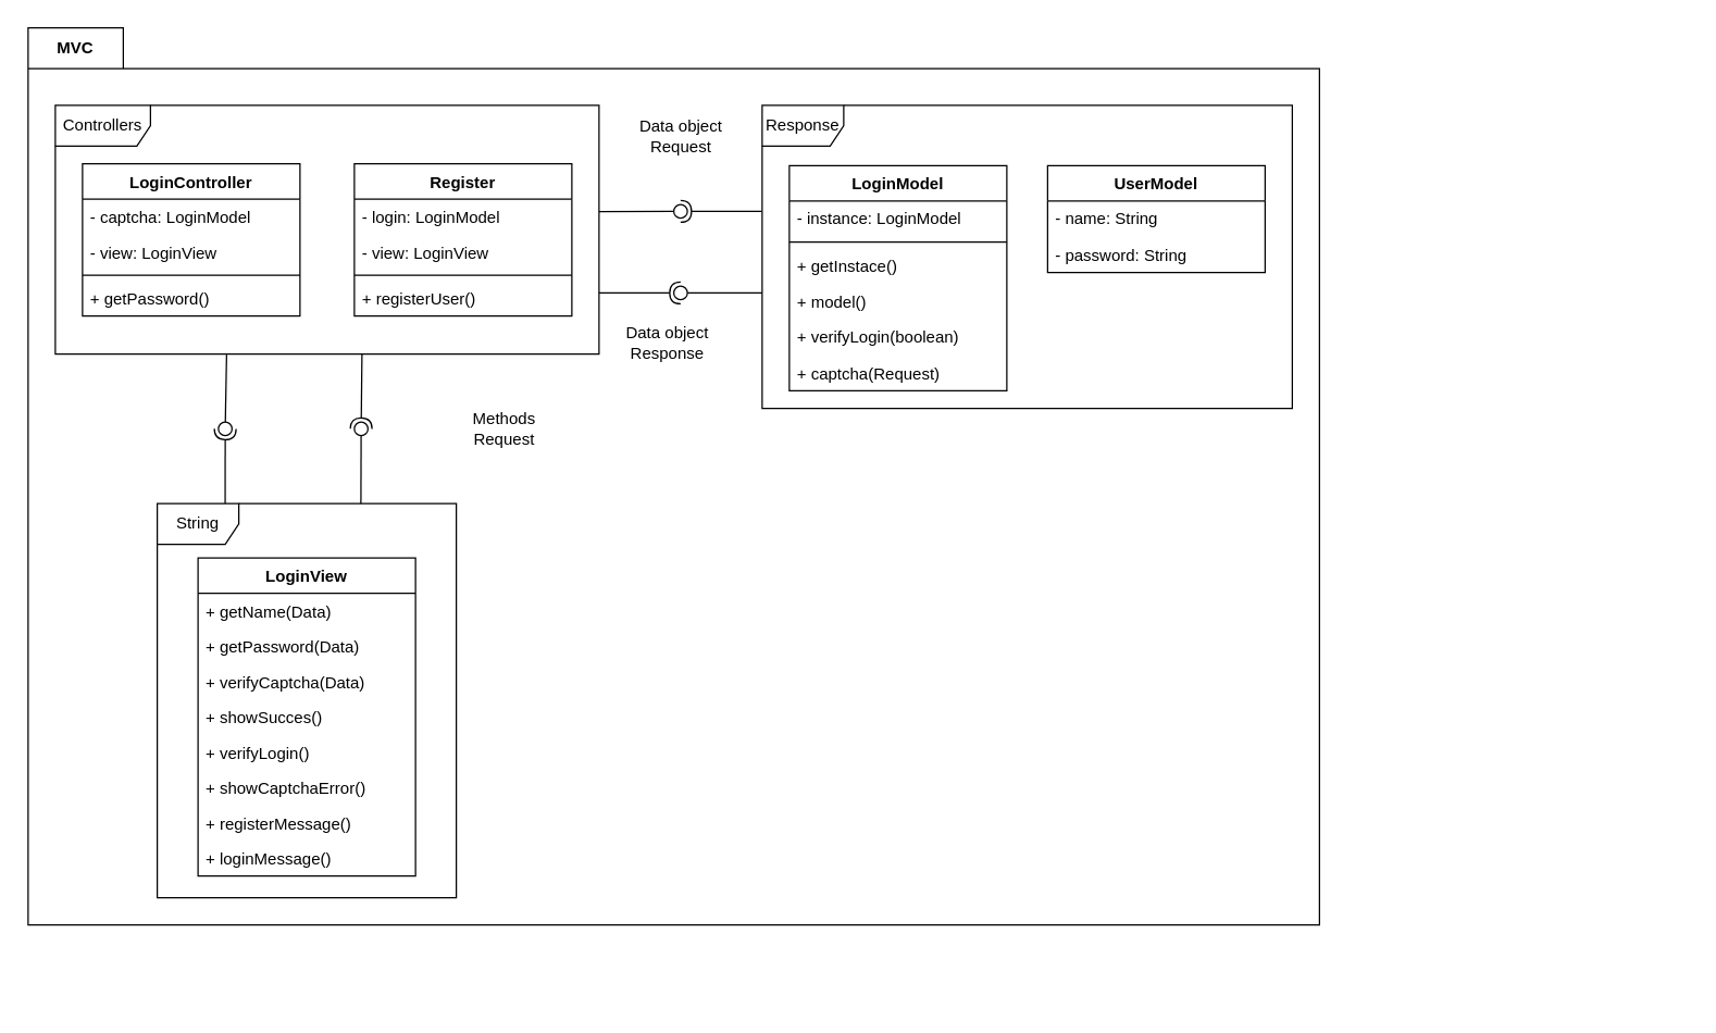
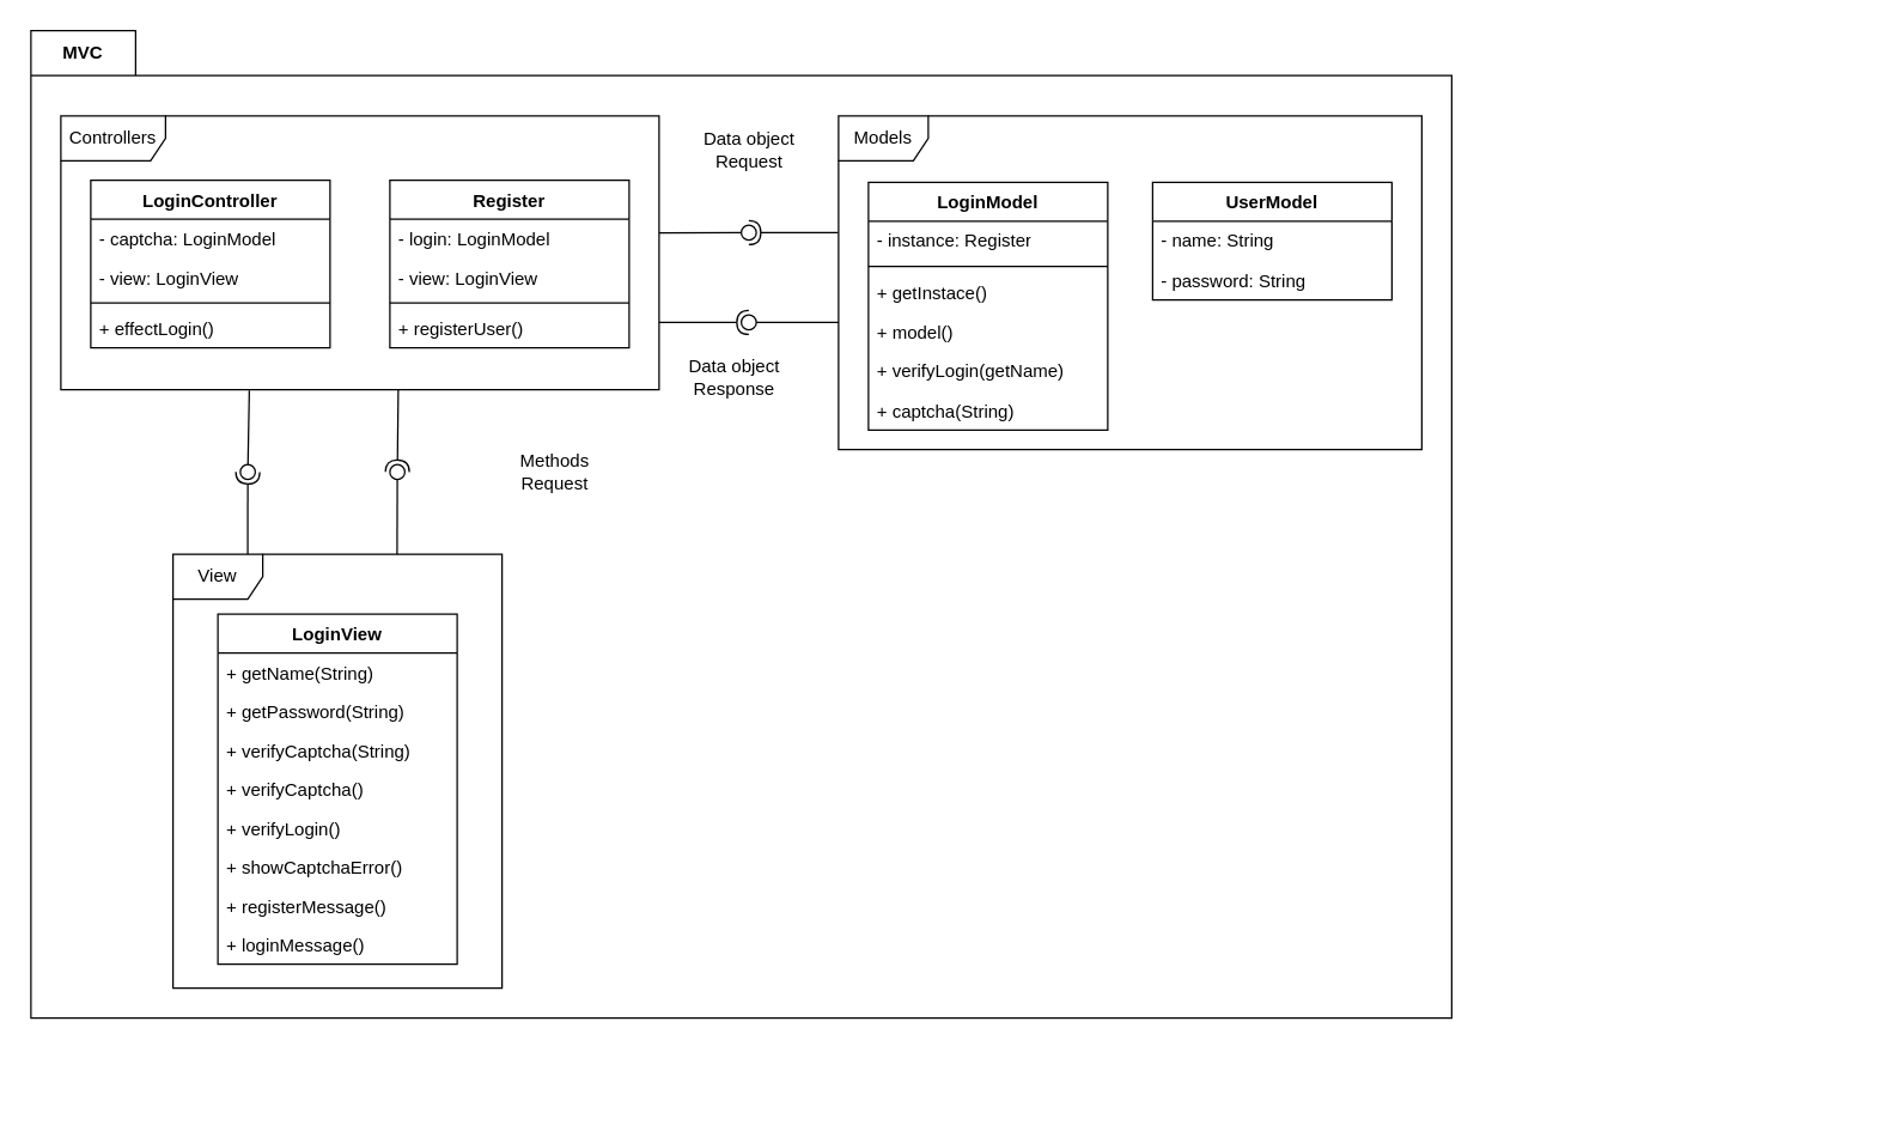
- <mxCell id="35" value="Response" style="shape=umlFrame;whiteSpace=wrap;html=1;pointerEvents=0;width=60;height=30;" parent="31" vertex="1"><mxGeometry width="390" height="223" as="geometry" /></mxCell>
+ <mxCell id="35" value="Models" style="shape=umlFrame;whiteSpace=wrap;html=1;pointerEvents=0;width=60;height=30;" parent="31" vertex="1"><mxGeometry width="390" height="223" as="geometry" /></mxCell>
- <mxCell id="37" value="- instance: LoginModel" style="text;strokeColor=none;fillColor=none;align=left;verticalAlign=top;spacingLeft=4;spacingRight=4;overflow=hidden;rotatable=0;points=[[0,0.5],[1,0.5]];portConstraint=eastwest;whiteSpace=wrap;html=1;" parent="36" vertex="1"><mxGeometry y="26" width="160" height="26.312" as="geometry" /></mxCell>
+ <mxCell id="37" value="- instance: Register" style="text;strokeColor=none;fillColor=none;align=left;verticalAlign=top;spacingLeft=4;spacingRight=4;overflow=hidden;rotatable=0;points=[[0,0.5],[1,0.5]];portConstraint=eastwest;whiteSpace=wrap;html=1;" parent="36" vertex="1"><mxGeometry y="26" width="160" height="26.312" as="geometry" /></mxCell>
- <mxCell id="54" value="+ getPassword()" style="text;strokeColor=none;fillColor=none;align=left;verticalAlign=top;spacingLeft=4;spacingRight=4;overflow=hidden;rotatable=0;points=[[0,0.5],[1,0.5]];portConstraint=eastwest;whiteSpace=wrap;html=1;" parent="50" vertex="1"><mxGeometry y="86" width="160" height="26" as="geometry" /></mxCell>
+ <mxCell id="54" value="+ effectLogin()" style="text;strokeColor=none;fillColor=none;align=left;verticalAlign=top;spacingLeft=4;spacingRight=4;overflow=hidden;rotatable=0;points=[[0,0.5],[1,0.5]];portConstraint=eastwest;whiteSpace=wrap;html=1;" parent="50" vertex="1"><mxGeometry y="86" width="160" height="26" as="geometry" /></mxCell>
- <mxCell id="41" value="+ verifyLogin(boolean)" style="text;strokeColor=none;fillColor=none;align=left;verticalAlign=top;spacingLeft=4;spacingRight=4;overflow=hidden;rotatable=0;points=[[0,0.5],[1,0.5]];portConstraint=eastwest;whiteSpace=wrap;html=1;" parent="36" vertex="1"><mxGeometry y="112.936" width="160" height="26.312" as="geometry" /></mxCell>
+ <mxCell id="41" value="+ verifyLogin(getName)" style="text;strokeColor=none;fillColor=none;align=left;verticalAlign=top;spacingLeft=4;spacingRight=4;overflow=hidden;rotatable=0;points=[[0,0.5],[1,0.5]];portConstraint=eastwest;whiteSpace=wrap;html=1;" parent="36" vertex="1"><mxGeometry y="112.936" width="160" height="26.312" as="geometry" /></mxCell>
- <mxCell id="42" value="+ captcha(Request)" style="text;strokeColor=none;fillColor=none;align=left;verticalAlign=top;spacingLeft=4;spacingRight=4;overflow=hidden;rotatable=0;points=[[0,0.5],[1,0.5]];portConstraint=eastwest;whiteSpace=wrap;html=1;" parent="36" vertex="1"><mxGeometry y="139.248" width="160" height="26.312" as="geometry" /></mxCell>
+ <mxCell id="42" value="+ captcha(String)" style="text;strokeColor=none;fillColor=none;align=left;verticalAlign=top;spacingLeft=4;spacingRight=4;overflow=hidden;rotatable=0;points=[[0,0.5],[1,0.5]];portConstraint=eastwest;whiteSpace=wrap;html=1;" parent="36" vertex="1"><mxGeometry y="139.248" width="160" height="26.312" as="geometry" /></mxCell>
- <mxCell id="21" value="String" style="shape=umlFrame;whiteSpace=wrap;html=1;pointerEvents=0;shadow=0;" parent="20" vertex="1"><mxGeometry width="220" height="290" as="geometry" /></mxCell>
+ <mxCell id="21" value="View" style="shape=umlFrame;whiteSpace=wrap;html=1;pointerEvents=0;shadow=0;" parent="20" vertex="1"><mxGeometry width="220" height="290" as="geometry" /></mxCell>
- <mxCell id="23" value="+ getName(Data)" style="text;strokeColor=none;fillColor=none;align=left;verticalAlign=top;spacingLeft=4;spacingRight=4;overflow=hidden;rotatable=0;points=[[0,0.5],[1,0.5]];portConstraint=eastwest;whiteSpace=wrap;html=1;" parent="22" vertex="1"><mxGeometry y="26" width="160" height="26" as="geometry" /></mxCell>
+ <mxCell id="23" value="+ getName(String)" style="text;strokeColor=none;fillColor=none;align=left;verticalAlign=top;spacingLeft=4;spacingRight=4;overflow=hidden;rotatable=0;points=[[0,0.5],[1,0.5]];portConstraint=eastwest;whiteSpace=wrap;html=1;" parent="22" vertex="1"><mxGeometry y="26" width="160" height="26" as="geometry" /></mxCell>
- <mxCell id="24" value="+ getPassword(Data)" style="text;strokeColor=none;fillColor=none;align=left;verticalAlign=top;spacingLeft=4;spacingRight=4;overflow=hidden;rotatable=0;points=[[0,0.5],[1,0.5]];portConstraint=eastwest;whiteSpace=wrap;html=1;" parent="22" vertex="1"><mxGeometry y="52" width="160" height="26" as="geometry" /></mxCell>
+ <mxCell id="24" value="+ getPassword(String)" style="text;strokeColor=none;fillColor=none;align=left;verticalAlign=top;spacingLeft=4;spacingRight=4;overflow=hidden;rotatable=0;points=[[0,0.5],[1,0.5]];portConstraint=eastwest;whiteSpace=wrap;html=1;" parent="22" vertex="1"><mxGeometry y="52" width="160" height="26" as="geometry" /></mxCell>
- <mxCell id="25" value="+ verifyCaptcha(Data)" style="text;strokeColor=none;fillColor=none;align=left;verticalAlign=top;spacingLeft=4;spacingRight=4;overflow=hidden;rotatable=0;points=[[0,0.5],[1,0.5]];portConstraint=eastwest;whiteSpace=wrap;html=1;" parent="22" vertex="1"><mxGeometry y="78" width="160" height="26" as="geometry" /></mxCell>
+ <mxCell id="25" value="+ verifyCaptcha(String)" style="text;strokeColor=none;fillColor=none;align=left;verticalAlign=top;spacingLeft=4;spacingRight=4;overflow=hidden;rotatable=0;points=[[0,0.5],[1,0.5]];portConstraint=eastwest;whiteSpace=wrap;html=1;" parent="22" vertex="1"><mxGeometry y="78" width="160" height="26" as="geometry" /></mxCell>
- <mxCell id="26" value="+ showSucces()" style="text;strokeColor=none;fillColor=none;align=left;verticalAlign=top;spacingLeft=4;spacingRight=4;overflow=hidden;rotatable=0;points=[[0,0.5],[1,0.5]];portConstraint=eastwest;whiteSpace=wrap;html=1;" parent="22" vertex="1"><mxGeometry y="104" width="160" height="26" as="geometry" /></mxCell>
+ <mxCell id="26" value="+ verifyCaptcha()" style="text;strokeColor=none;fillColor=none;align=left;verticalAlign=top;spacingLeft=4;spacingRight=4;overflow=hidden;rotatable=0;points=[[0,0.5],[1,0.5]];portConstraint=eastwest;whiteSpace=wrap;html=1;" parent="22" vertex="1"><mxGeometry y="104" width="160" height="26" as="geometry" /></mxCell>
